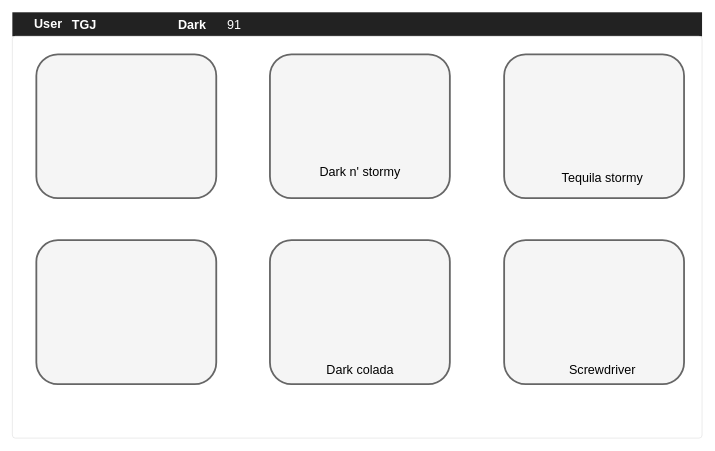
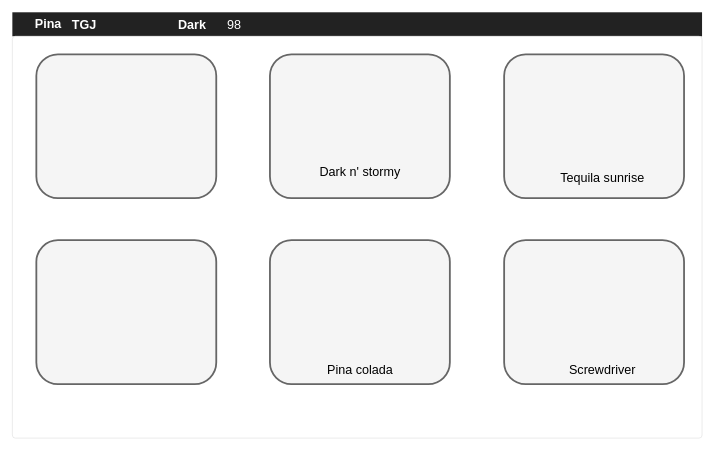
- <mxCell id="7" value="&lt;div&gt;91&lt;/div&gt;" style="text;html=1;strokeColor=none;fillColor=none;align=center;verticalAlign=middle;whiteSpace=wrap;rounded=0;labelBackgroundColor=none;fontSize=21;fontColor=#FFFFFF;" parent="1" vertex="1"><mxGeometry x="360" y="25" width="60" height="30" as="geometry" /></mxCell>
+ <mxCell id="7" value="&lt;div&gt;98&lt;/div&gt;" style="text;html=1;strokeColor=none;fillColor=none;align=center;verticalAlign=middle;whiteSpace=wrap;rounded=0;labelBackgroundColor=none;fontSize=21;fontColor=#FFFFFF;" parent="1" vertex="1"><mxGeometry x="360" y="25" width="60" height="30" as="geometry" /></mxCell>
- <mxCell id="4" value="&lt;div style=&quot;font-size: 21px&quot;&gt;&lt;font style=&quot;font-size: 21px&quot;&gt;&lt;b&gt;&lt;font style=&quot;font-size: 21px&quot; color=&quot;#FFFFFF&quot;&gt;User&lt;/font&gt;&lt;/b&gt;&lt;/font&gt;&lt;/div&gt;&lt;div style=&quot;font-size: 21px&quot;&gt;&lt;font style=&quot;font-size: 21px&quot;&gt;&lt;b&gt;&lt;font style=&quot;font-size: 21px&quot; color=&quot;#FFFFFF&quot;&gt;&lt;br&gt;&lt;/font&gt;&lt;/b&gt;&lt;/font&gt;&lt;/div&gt;" style="text;html=1;strokeColor=none;fillColor=none;align=center;verticalAlign=middle;whiteSpace=wrap;rounded=0;fontColor=#000000;" parent="1" vertex="1"><mxGeometry x="50" y="36" width="60" height="30" as="geometry" /></mxCell>
+ <mxCell id="4" value="&lt;div style=&quot;font-size: 21px&quot;&gt;&lt;font style=&quot;font-size: 21px&quot;&gt;&lt;b&gt;&lt;font style=&quot;font-size: 21px&quot; color=&quot;#FFFFFF&quot;&gt;Pina&lt;/font&gt;&lt;/b&gt;&lt;/font&gt;&lt;/div&gt;&lt;div style=&quot;font-size: 21px&quot;&gt;&lt;font style=&quot;font-size: 21px&quot;&gt;&lt;b&gt;&lt;font style=&quot;font-size: 21px&quot; color=&quot;#FFFFFF&quot;&gt;&lt;br&gt;&lt;/font&gt;&lt;/b&gt;&lt;/font&gt;&lt;/div&gt;" style="text;html=1;strokeColor=none;fillColor=none;align=center;verticalAlign=middle;whiteSpace=wrap;rounded=0;fontColor=#000000;" parent="1" vertex="1"><mxGeometry x="50" y="36" width="60" height="30" as="geometry" /></mxCell>
- <mxCell id="21" value="Tequila stormy" style="text;html=1;strokeColor=none;fillColor=none;align=center;verticalAlign=middle;whiteSpace=wrap;rounded=0;labelBackgroundColor=none;fontSize=21;fontColor=#000000;" parent="1" vertex="1"><mxGeometry x="927" y="280" width="154" height="30" as="geometry" /></mxCell>
+ <mxCell id="21" value="Tequila sunrise" style="text;html=1;strokeColor=none;fillColor=none;align=center;verticalAlign=middle;whiteSpace=wrap;rounded=0;labelBackgroundColor=none;fontSize=21;fontColor=#000000;" parent="1" vertex="1"><mxGeometry x="927" y="280" width="154" height="30" as="geometry" /></mxCell>
- <mxCell id="22" value="Dark colada" style="text;html=1;strokeColor=none;fillColor=none;align=center;verticalAlign=middle;whiteSpace=wrap;rounded=0;labelBackgroundColor=none;fontSize=21;fontColor=#000000;" parent="1" vertex="1"><mxGeometry x="530" y="600" width="140" height="30" as="geometry" /></mxCell>
+ <mxCell id="22" value="Pina colada" style="text;html=1;strokeColor=none;fillColor=none;align=center;verticalAlign=middle;whiteSpace=wrap;rounded=0;labelBackgroundColor=none;fontSize=21;fontColor=#000000;" parent="1" vertex="1"><mxGeometry x="530" y="600" width="140" height="30" as="geometry" /></mxCell>
